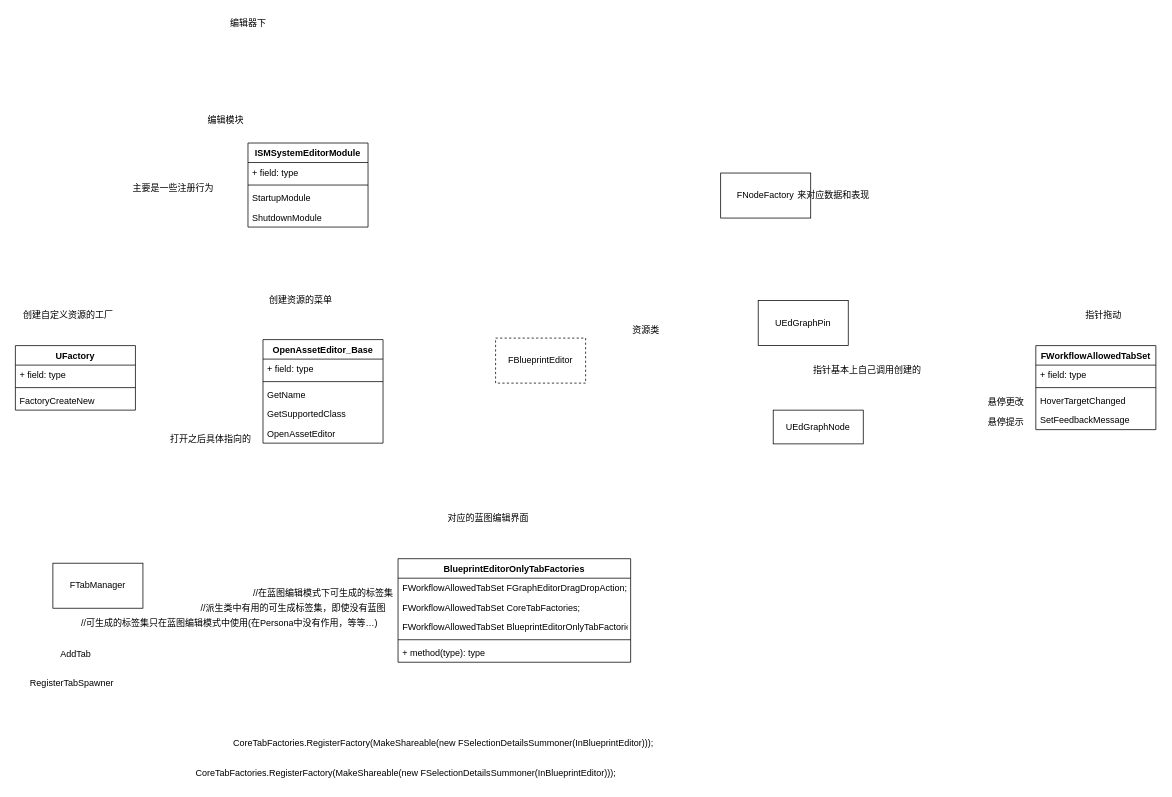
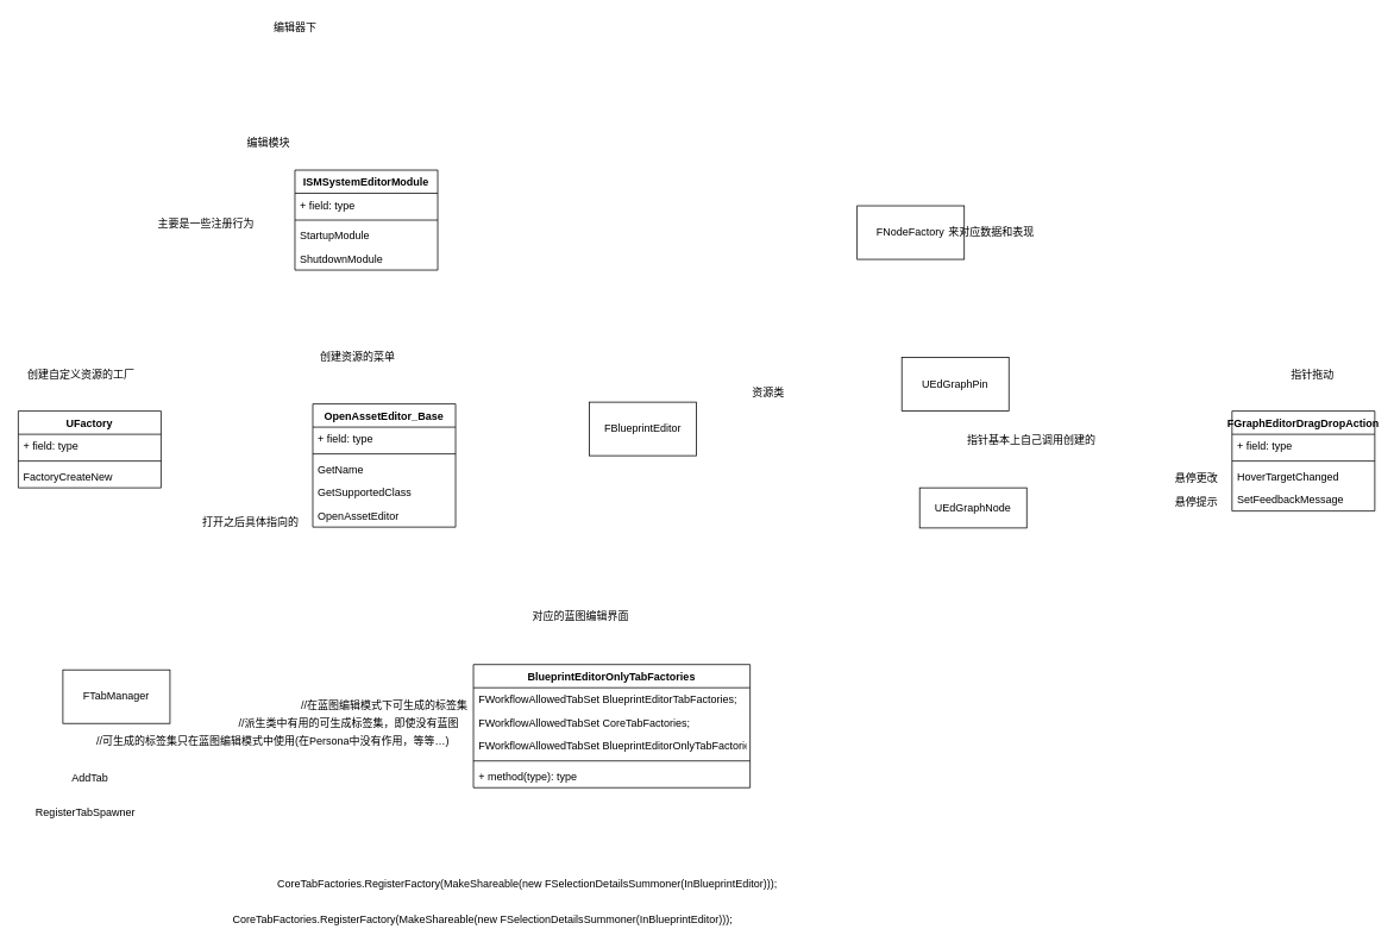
- <mxCell id="31" value="FWorkflowAllowedTabSet" style="swimlane;fontStyle=1;align=center;verticalAlign=top;childLayout=stackLayout;horizontal=1;startSize=26;horizontalStack=0;resizeParent=1;resizeParentMax=0;resizeLast=0;collapsible=1;marginBottom=0;" parent="1" vertex="1"><mxGeometry x="1380" y="460" width="160" height="112" as="geometry" /></mxCell>
+ <mxCell id="31" value="FGraphEditorDragDropAction" style="swimlane;fontStyle=1;align=center;verticalAlign=top;childLayout=stackLayout;horizontal=1;startSize=26;horizontalStack=0;resizeParent=1;resizeParentMax=0;resizeLast=0;collapsible=1;marginBottom=0;" parent="1" vertex="1"><mxGeometry x="1380" y="460" width="160" height="112" as="geometry" /></mxCell>
- <mxCell id="7" value="FBlueprintEditor" style="whiteSpace=wrap;html=1;dashed=1;" parent="1" vertex="1"><mxGeometry x="660" y="450" width="120" height="60" as="geometry" /></mxCell>
+ <mxCell id="7" value="FBlueprintEditor" style="whiteSpace=wrap;html=1;" parent="1" vertex="1"><mxGeometry x="660" y="450" width="120" height="60" as="geometry" /></mxCell>
- <mxCell id="43" value="FWorkflowAllowedTabSet FGraphEditorDragDropAction;" style="text;strokeColor=none;fillColor=none;align=left;verticalAlign=top;spacingLeft=4;spacingRight=4;overflow=hidden;rotatable=0;points=[[0,0.5],[1,0.5]];portConstraint=eastwest;" parent="42" vertex="1"><mxGeometry y="26" width="310" height="26" as="geometry" /></mxCell>
+ <mxCell id="43" value="FWorkflowAllowedTabSet BlueprintEditorTabFactories;" style="text;strokeColor=none;fillColor=none;align=left;verticalAlign=top;spacingLeft=4;spacingRight=4;overflow=hidden;rotatable=0;points=[[0,0.5],[1,0.5]];portConstraint=eastwest;" parent="42" vertex="1"><mxGeometry y="26" width="310" height="26" as="geometry" /></mxCell>
